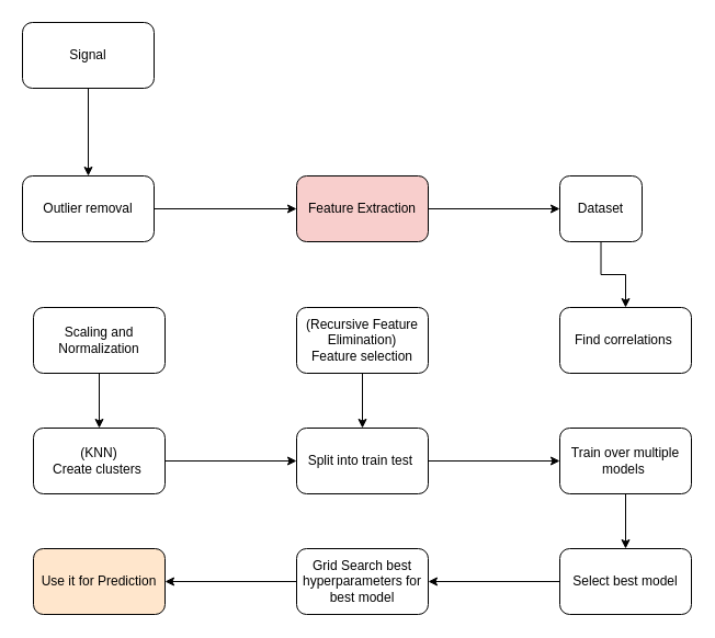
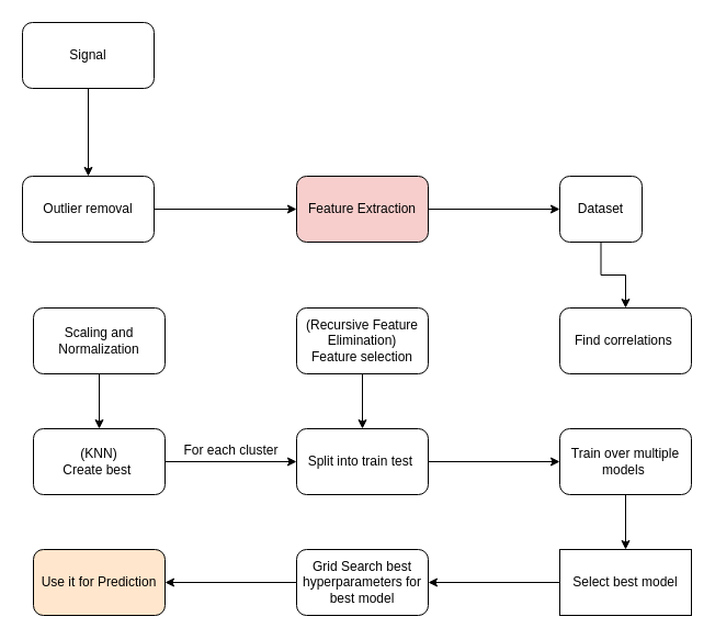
+ <mxCell id="17" value="For each cluster" style="text;html=1;align=center;verticalAlign=middle;resizable=0;points=[];autosize=1;" vertex="1" parent="1"><mxGeometry x="160" y="400" width="100" height="20" as="geometry" /></mxCell>
- <mxCell id="14" value="(KNN)&lt;br&gt;Create clusters&amp;nbsp;" style="rounded=1;whiteSpace=wrap;html=1;" vertex="1" parent="1"><mxGeometry x="30" y="390" width="120" height="60" as="geometry" /></mxCell>
+ <mxCell id="14" value="(KNN)&lt;br&gt;Create best&amp;nbsp;" style="rounded=1;whiteSpace=wrap;html=1;" vertex="1" parent="1"><mxGeometry x="30" y="390" width="120" height="60" as="geometry" /></mxCell>
- <mxCell id="21" value="Select best model" style="rounded=1;whiteSpace=wrap;html=1;" vertex="1" parent="1"><mxGeometry x="510" y="500" width="120" height="60" as="geometry" /></mxCell>
+ <mxCell id="21" value="Select best model" style="whiteSpace=wrap;html=1;rounded=0;" vertex="1" parent="1"><mxGeometry x="510" y="500" width="120" height="60" as="geometry" /></mxCell>
